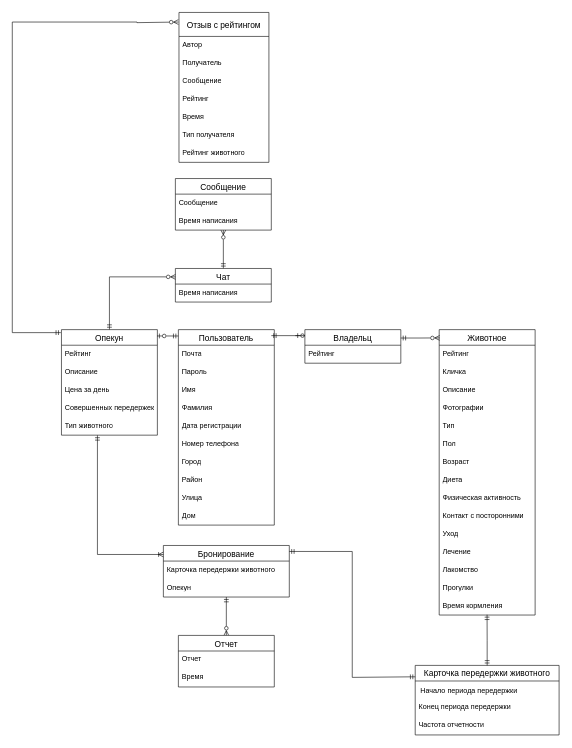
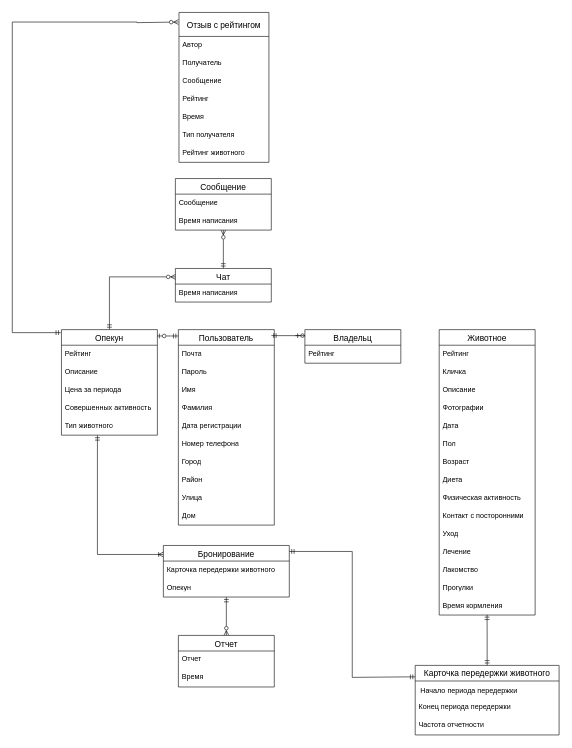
- <mxCell id="66" style="edgeStyle=orthogonalEdgeStyle;rounded=0;orthogonalLoop=1;jettySize=auto;html=1;entryX=0.004;entryY=0.029;entryDx=0;entryDy=0;entryPerimeter=0;exitX=1;exitY=0.25;exitDx=0;exitDy=0;startArrow=ERmandOne;startFill=0;endArrow=ERzeroToMany;endFill=0;" parent="1" source="34" target="36" edge="1"><mxGeometry relative="1" as="geometry" /></mxCell>
- <mxCell id="20" value="Цена за день" style="text;strokeColor=none;fillColor=none;spacingLeft=4;spacingRight=4;overflow=hidden;rotatable=0;points=[[0,0.5],[1,0.5]];portConstraint=eastwest;fontSize=12;whiteSpace=wrap;html=1;" parent="17" vertex="1"><mxGeometry y="86" width="160" height="30" as="geometry" /></mxCell>
+ <mxCell id="20" value="Цена за периода" style="text;strokeColor=none;fillColor=none;spacingLeft=4;spacingRight=4;overflow=hidden;rotatable=0;points=[[0,0.5],[1,0.5]];portConstraint=eastwest;fontSize=12;whiteSpace=wrap;html=1;" parent="17" vertex="1"><mxGeometry y="86" width="160" height="30" as="geometry" /></mxCell>
- <mxCell id="21" value="Совершенных передержек" style="text;strokeColor=none;fillColor=none;spacingLeft=4;spacingRight=4;overflow=hidden;rotatable=0;points=[[0,0.5],[1,0.5]];portConstraint=eastwest;fontSize=12;whiteSpace=wrap;html=1;" parent="17" vertex="1"><mxGeometry y="116" width="160" height="30" as="geometry" /></mxCell>
+ <mxCell id="21" value="Совершенных активность" style="text;strokeColor=none;fillColor=none;spacingLeft=4;spacingRight=4;overflow=hidden;rotatable=0;points=[[0,0.5],[1,0.5]];portConstraint=eastwest;fontSize=12;whiteSpace=wrap;html=1;" parent="17" vertex="1"><mxGeometry y="116" width="160" height="30" as="geometry" /></mxCell>
- <mxCell id="41" value="Тип" style="text;strokeColor=none;fillColor=none;spacingLeft=4;spacingRight=4;overflow=hidden;rotatable=0;points=[[0,0.5],[1,0.5]];portConstraint=eastwest;fontSize=12;whiteSpace=wrap;html=1;" parent="36" vertex="1"><mxGeometry y="146" width="160" height="30" as="geometry" /></mxCell>
+ <mxCell id="41" value="Дата" style="text;strokeColor=none;fillColor=none;spacingLeft=4;spacingRight=4;overflow=hidden;rotatable=0;points=[[0,0.5],[1,0.5]];portConstraint=eastwest;fontSize=12;whiteSpace=wrap;html=1;" parent="36" vertex="1"><mxGeometry y="146" width="160" height="30" as="geometry" /></mxCell>
